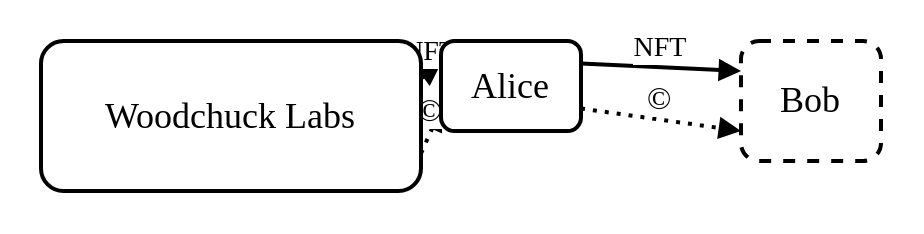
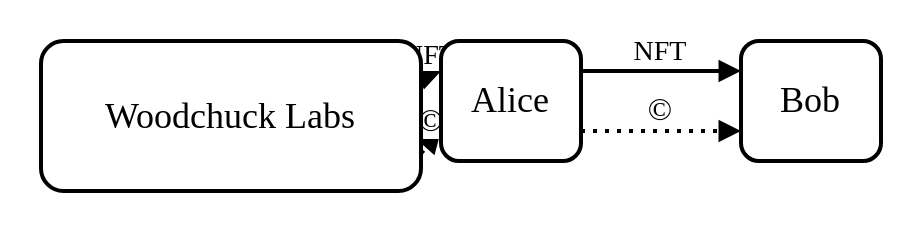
- <mxCell id="7" value="&lt;font style=&quot;font-size: 18px&quot;&gt;Alice&lt;/font&gt;" style="rounded=1;whiteSpace=wrap;html=1;fontFamily=Georgia;fontSize=12;strokeWidth=2;" vertex="1" parent="1"><mxGeometry x="220" y="20" width="70" height="45" as="geometry" /></mxCell>
+ <mxCell id="7" value="&lt;font style=&quot;font-size: 18px&quot;&gt;Alice&lt;/font&gt;" style="rounded=1;whiteSpace=wrap;html=1;fontFamily=Georgia;fontSize=12;strokeWidth=2;" vertex="1" parent="1"><mxGeometry x="220" y="20" width="70" height="60" as="geometry" /></mxCell>
- <mxCell id="8" value="&lt;font style=&quot;font-size: 18px&quot;&gt;Bob&lt;/font&gt;" style="rounded=1;whiteSpace=wrap;html=1;fontFamily=Georgia;fontSize=12;strokeWidth=2;dashed=1;" vertex="1" parent="1"><mxGeometry x="370" y="20" width="70" height="60" as="geometry" /></mxCell>
+ <mxCell id="8" value="&lt;font style=&quot;font-size: 18px&quot;&gt;Bob&lt;/font&gt;" style="rounded=1;whiteSpace=wrap;html=1;fontFamily=Georgia;fontSize=12;strokeWidth=2;" vertex="1" parent="1"><mxGeometry x="370" y="20" width="70" height="60" as="geometry" /></mxCell>
